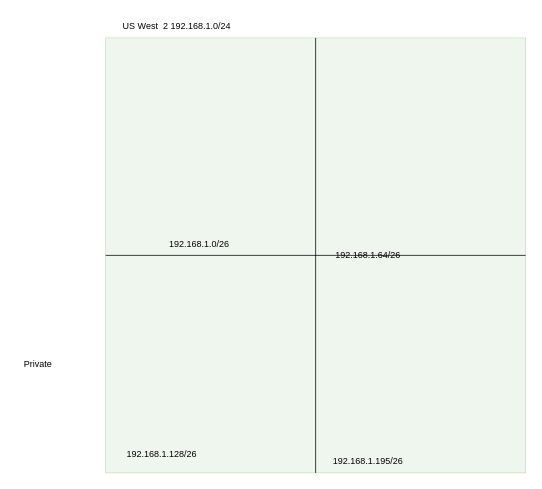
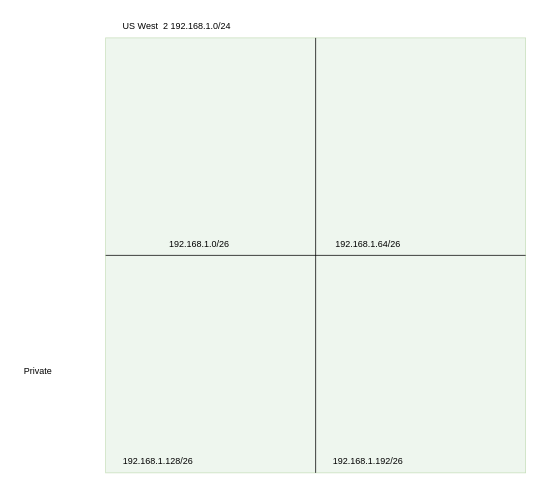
- <mxCell id="8" value="192.168.1.64/26" style="text;html=1;strokeColor=none;fillColor=none;align=center;verticalAlign=middle;whiteSpace=wrap;rounded=0;opacity=50;" vertex="1" parent="1"><mxGeometry x="420" y="325" width="140" height="30" as="geometry" /></mxCell>
+ <mxCell id="8" value="192.168.1.64/26" style="text;html=1;strokeColor=none;fillColor=none;align=center;verticalAlign=middle;whiteSpace=wrap;rounded=0;opacity=50;" vertex="1" parent="1"><mxGeometry x="420" y="310" width="140" height="30" as="geometry" /></mxCell>
- <mxCell id="5" value="Private" style="text;html=1;strokeColor=none;fillColor=none;align=center;verticalAlign=middle;whiteSpace=wrap;rounded=0;opacity=50;" vertex="1" parent="1"><mxGeometry x="20" y="470" width="60" height="30" as="geometry" /></mxCell>
+ <mxCell id="5" value="Private" style="text;html=1;strokeColor=none;fillColor=none;align=center;verticalAlign=middle;whiteSpace=wrap;rounded=0;opacity=50;" vertex="1" parent="1"><mxGeometry x="20" y="480" width="60" height="30" as="geometry" /></mxCell>
- <mxCell id="9" value="192.168.1.128/26" style="text;html=1;strokeColor=none;fillColor=none;align=center;verticalAlign=middle;whiteSpace=wrap;rounded=0;opacity=50;" vertex="1" parent="1"><mxGeometry x="145" y="590" width="140" height="30" as="geometry" /></mxCell>
+ <mxCell id="9" value="192.168.1.128/26" style="text;html=1;strokeColor=none;fillColor=none;align=center;verticalAlign=middle;whiteSpace=wrap;rounded=0;opacity=50;" vertex="1" parent="1"><mxGeometry x="140" y="600" width="140" height="30" as="geometry" /></mxCell>
- <mxCell id="10" value="192.168.1.195/26" style="text;html=1;strokeColor=none;fillColor=none;align=center;verticalAlign=middle;whiteSpace=wrap;rounded=0;opacity=50;" vertex="1" parent="1"><mxGeometry x="420" y="600" width="140" height="30" as="geometry" /></mxCell>
+ <mxCell id="10" value="192.168.1.192/26" style="text;html=1;strokeColor=none;fillColor=none;align=center;verticalAlign=middle;whiteSpace=wrap;rounded=0;opacity=50;" vertex="1" parent="1"><mxGeometry x="420" y="600" width="140" height="30" as="geometry" /></mxCell>
